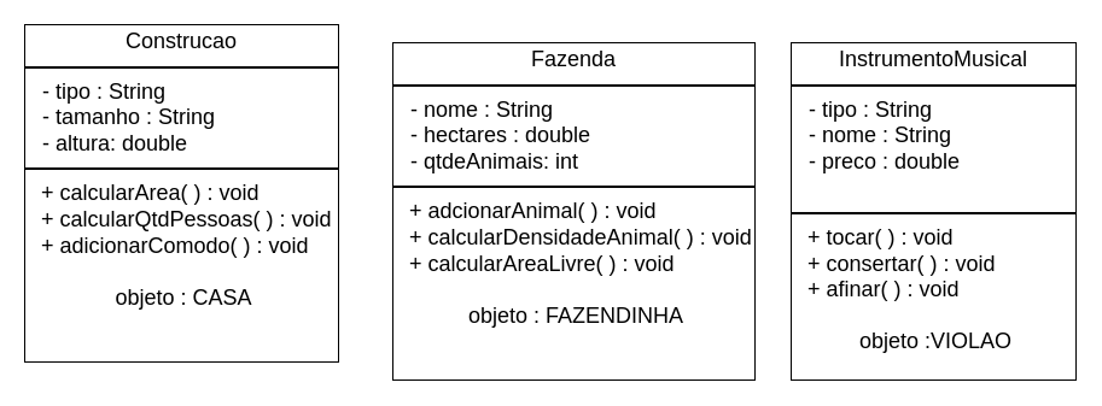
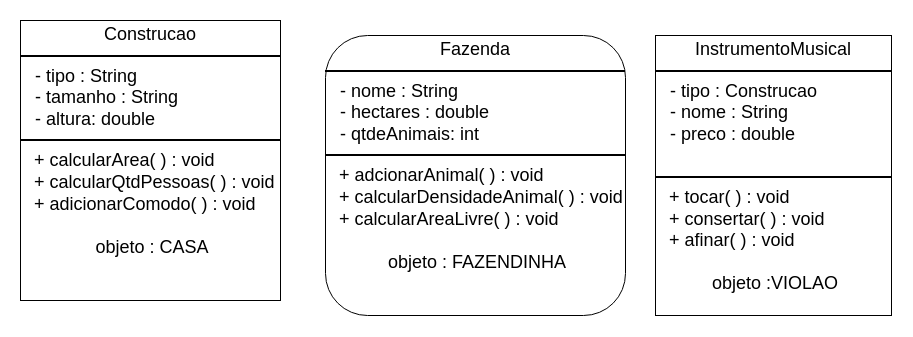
- <mxCell id="3" value="&lt;p style=&quot;text-align: center; margin: 4px 0px 0px;&quot;&gt;InstrumentoMusical&lt;/p&gt;&lt;hr style=&quot;text-align: center; border-style: solid;&quot;&gt;&lt;p style=&quot;margin:0px;margin-left:4px;&quot;&gt;&lt;/p&gt;&lt;div&gt;&lt;span style=&quot;background-color: transparent; color: light-dark(rgb(0, 0, 0), rgb(255, 255, 255));&quot;&gt;&amp;nbsp; &amp;nbsp;- tipo : String&lt;/span&gt;&lt;/div&gt;&lt;div&gt;&lt;span style=&quot;background-color: transparent; color: light-dark(rgb(0, 0, 0), rgb(255, 255, 255));&quot;&gt;&amp;nbsp; &amp;nbsp;- nome : String&lt;/span&gt;&lt;/div&gt;&lt;div&gt;&lt;span style=&quot;background-color: transparent; color: light-dark(rgb(0, 0, 0), rgb(255, 255, 255));&quot;&gt;&amp;nbsp; &amp;nbsp;- preco : double&lt;/span&gt;&lt;/div&gt;&lt;div&gt;&lt;span style=&quot;background-color: transparent; color: light-dark(rgb(0, 0, 0), rgb(255, 255, 255));&quot;&gt;&lt;br&gt;&lt;/span&gt;&lt;/div&gt;&lt;hr style=&quot;border-style:solid;&quot;&gt;&lt;p style=&quot;margin: 0px 0px 0px 4px;&quot;&gt;&amp;nbsp; + tocar( ) : void&lt;/p&gt;&lt;p style=&quot;margin: 0px 0px 0px 4px;&quot;&gt;&amp;nbsp;&amp;nbsp;&lt;span style=&quot;background-color: transparent; color: light-dark(rgb(0, 0, 0), rgb(255, 255, 255));&quot;&gt;+ consertar( ) : void&lt;/span&gt;&lt;/p&gt;&lt;p style=&quot;margin: 0px 0px 0px 4px;&quot;&gt;&lt;span style=&quot;background-color: transparent; color: light-dark(rgb(0, 0, 0), rgb(255, 255, 255));&quot;&gt;&amp;nbsp;&amp;nbsp;&lt;/span&gt;&lt;span style=&quot;background-color: transparent; color: light-dark(rgb(0, 0, 0), rgb(255, 255, 255));&quot;&gt;+ afinar( ) : void&lt;/span&gt;&lt;/p&gt;&lt;p style=&quot;margin: 0px 0px 0px 4px;&quot;&gt;&lt;br&gt;&lt;/p&gt;&lt;p style=&quot;text-align: center; margin: 0px 0px 0px 4px;&quot;&gt;objeto :VIOLAO&lt;/p&gt;" style="verticalAlign=top;align=left;overflow=fill;html=1;whiteSpace=wrap;fontSize=18;" vertex="1" parent="1"><mxGeometry x="655" y="35" width="236" height="280" as="geometry" /></mxCell>
+ <mxCell id="3" value="&lt;p style=&quot;text-align: center; margin: 4px 0px 0px;&quot;&gt;InstrumentoMusical&lt;/p&gt;&lt;hr style=&quot;text-align: center; border-style: solid;&quot;&gt;&lt;p style=&quot;margin:0px;margin-left:4px;&quot;&gt;&lt;/p&gt;&lt;div&gt;&lt;span style=&quot;background-color: transparent; color: light-dark(rgb(0, 0, 0), rgb(255, 255, 255));&quot;&gt;&amp;nbsp; &amp;nbsp;- tipo : Construcao&lt;/span&gt;&lt;/div&gt;&lt;div&gt;&lt;span style=&quot;background-color: transparent; color: light-dark(rgb(0, 0, 0), rgb(255, 255, 255));&quot;&gt;&amp;nbsp; &amp;nbsp;- nome : String&lt;/span&gt;&lt;/div&gt;&lt;div&gt;&lt;span style=&quot;background-color: transparent; color: light-dark(rgb(0, 0, 0), rgb(255, 255, 255));&quot;&gt;&amp;nbsp; &amp;nbsp;- preco : double&lt;/span&gt;&lt;/div&gt;&lt;div&gt;&lt;span style=&quot;background-color: transparent; color: light-dark(rgb(0, 0, 0), rgb(255, 255, 255));&quot;&gt;&lt;br&gt;&lt;/span&gt;&lt;/div&gt;&lt;hr style=&quot;border-style:solid;&quot;&gt;&lt;p style=&quot;margin: 0px 0px 0px 4px;&quot;&gt;&amp;nbsp; + tocar( ) : void&lt;/p&gt;&lt;p style=&quot;margin: 0px 0px 0px 4px;&quot;&gt;&amp;nbsp;&amp;nbsp;&lt;span style=&quot;background-color: transparent; color: light-dark(rgb(0, 0, 0), rgb(255, 255, 255));&quot;&gt;+ consertar( ) : void&lt;/span&gt;&lt;/p&gt;&lt;p style=&quot;margin: 0px 0px 0px 4px;&quot;&gt;&lt;span style=&quot;background-color: transparent; color: light-dark(rgb(0, 0, 0), rgb(255, 255, 255));&quot;&gt;&amp;nbsp;&amp;nbsp;&lt;/span&gt;&lt;span style=&quot;background-color: transparent; color: light-dark(rgb(0, 0, 0), rgb(255, 255, 255));&quot;&gt;+ afinar( ) : void&lt;/span&gt;&lt;/p&gt;&lt;p style=&quot;margin: 0px 0px 0px 4px;&quot;&gt;&lt;br&gt;&lt;/p&gt;&lt;p style=&quot;text-align: center; margin: 0px 0px 0px 4px;&quot;&gt;objeto :VIOLAO&lt;/p&gt;" style="verticalAlign=top;align=left;overflow=fill;html=1;whiteSpace=wrap;fontSize=18;" vertex="1" parent="1"><mxGeometry x="655" y="35" width="236" height="280" as="geometry" /></mxCell>
- <mxCell id="5" value="&lt;p style=&quot;text-align: center; margin: 4px 0px 0px;&quot;&gt;Fazenda&lt;/p&gt;&lt;hr style=&quot;text-align: center; border-style: solid;&quot;&gt;&lt;p style=&quot;margin:0px;margin-left:4px;&quot;&gt;&lt;/p&gt;&lt;div&gt;&lt;span style=&quot;background-color: transparent; color: light-dark(rgb(0, 0, 0), rgb(255, 255, 255));&quot;&gt;&amp;nbsp; &amp;nbsp;- nome : String&lt;/span&gt;&lt;/div&gt;&lt;div&gt;&lt;span style=&quot;background-color: transparent; color: light-dark(rgb(0, 0, 0), rgb(255, 255, 255));&quot;&gt;&amp;nbsp; &amp;nbsp;- hectares : double&lt;/span&gt;&lt;/div&gt;&lt;div&gt;&lt;span style=&quot;background-color: transparent; color: light-dark(rgb(0, 0, 0), rgb(255, 255, 255));&quot;&gt;&amp;nbsp; &amp;nbsp;- qtdeAnimais: int&lt;/span&gt;&lt;/div&gt;&lt;hr style=&quot;border-style:solid;&quot;&gt;&lt;p style=&quot;margin: 0px 0px 0px 4px;&quot;&gt;&amp;nbsp; + adcionarAnimal( ) : void&lt;/p&gt;&lt;p style=&quot;margin: 0px 0px 0px 4px;&quot;&gt;&amp;nbsp;&amp;nbsp;&lt;span style=&quot;background-color: transparent; color: light-dark(rgb(0, 0, 0), rgb(255, 255, 255));&quot;&gt;+ calcularDensidadeAnimal( ) : void&lt;/span&gt;&lt;/p&gt;&lt;p style=&quot;margin: 0px 0px 0px 4px;&quot;&gt;&lt;span style=&quot;background-color: transparent; color: light-dark(rgb(0, 0, 0), rgb(255, 255, 255));&quot;&gt;&amp;nbsp;&amp;nbsp;&lt;/span&gt;&lt;span style=&quot;background-color: transparent; color: light-dark(rgb(0, 0, 0), rgb(255, 255, 255));&quot;&gt;+ calcularAreaLivre( ) : void&lt;/span&gt;&lt;/p&gt;&lt;p style=&quot;margin: 0px 0px 0px 4px;&quot;&gt;&lt;br&gt;&lt;/p&gt;&lt;p style=&quot;text-align: center; margin: 0px 0px 0px 4px;&quot;&gt;objeto : FAZENDINHA&lt;/p&gt;" style="verticalAlign=top;align=left;overflow=fill;html=1;whiteSpace=wrap;fontSize=18;" vertex="1" parent="1"><mxGeometry x="325" y="35" width="300" height="280" as="geometry" /></mxCell>
+ <mxCell id="5" value="&lt;p style=&quot;text-align: center; margin: 4px 0px 0px;&quot;&gt;Fazenda&lt;/p&gt;&lt;hr style=&quot;text-align: center; border-style: solid;&quot;&gt;&lt;p style=&quot;margin:0px;margin-left:4px;&quot;&gt;&lt;/p&gt;&lt;div&gt;&lt;span style=&quot;background-color: transparent; color: light-dark(rgb(0, 0, 0), rgb(255, 255, 255));&quot;&gt;&amp;nbsp; &amp;nbsp;- nome : String&lt;/span&gt;&lt;/div&gt;&lt;div&gt;&lt;span style=&quot;background-color: transparent; color: light-dark(rgb(0, 0, 0), rgb(255, 255, 255));&quot;&gt;&amp;nbsp; &amp;nbsp;- hectares : double&lt;/span&gt;&lt;/div&gt;&lt;div&gt;&lt;span style=&quot;background-color: transparent; color: light-dark(rgb(0, 0, 0), rgb(255, 255, 255));&quot;&gt;&amp;nbsp; &amp;nbsp;- qtdeAnimais: int&lt;/span&gt;&lt;/div&gt;&lt;hr style=&quot;border-style:solid;&quot;&gt;&lt;p style=&quot;margin: 0px 0px 0px 4px;&quot;&gt;&amp;nbsp; + adcionarAnimal( ) : void&lt;/p&gt;&lt;p style=&quot;margin: 0px 0px 0px 4px;&quot;&gt;&amp;nbsp;&amp;nbsp;&lt;span style=&quot;background-color: transparent; color: light-dark(rgb(0, 0, 0), rgb(255, 255, 255));&quot;&gt;+ calcularDensidadeAnimal( ) : void&lt;/span&gt;&lt;/p&gt;&lt;p style=&quot;margin: 0px 0px 0px 4px;&quot;&gt;&lt;span style=&quot;background-color: transparent; color: light-dark(rgb(0, 0, 0), rgb(255, 255, 255));&quot;&gt;&amp;nbsp;&amp;nbsp;&lt;/span&gt;&lt;span style=&quot;background-color: transparent; color: light-dark(rgb(0, 0, 0), rgb(255, 255, 255));&quot;&gt;+ calcularAreaLivre( ) : void&lt;/span&gt;&lt;/p&gt;&lt;p style=&quot;margin: 0px 0px 0px 4px;&quot;&gt;&lt;br&gt;&lt;/p&gt;&lt;p style=&quot;text-align: center; margin: 0px 0px 0px 4px;&quot;&gt;objeto : FAZENDINHA&lt;/p&gt;" style="verticalAlign=top;align=left;overflow=fill;html=1;whiteSpace=wrap;fontSize=18;rounded=1;" vertex="1" parent="1"><mxGeometry x="325" y="35" width="300" height="280" as="geometry" /></mxCell>
